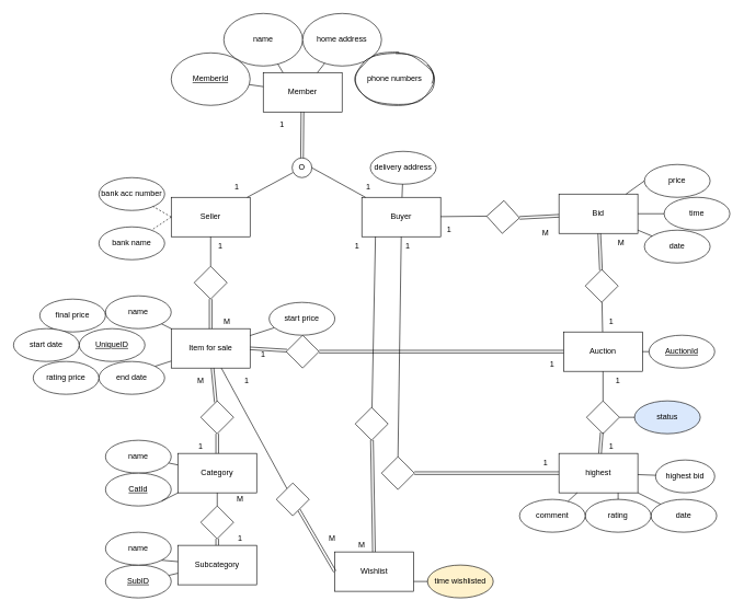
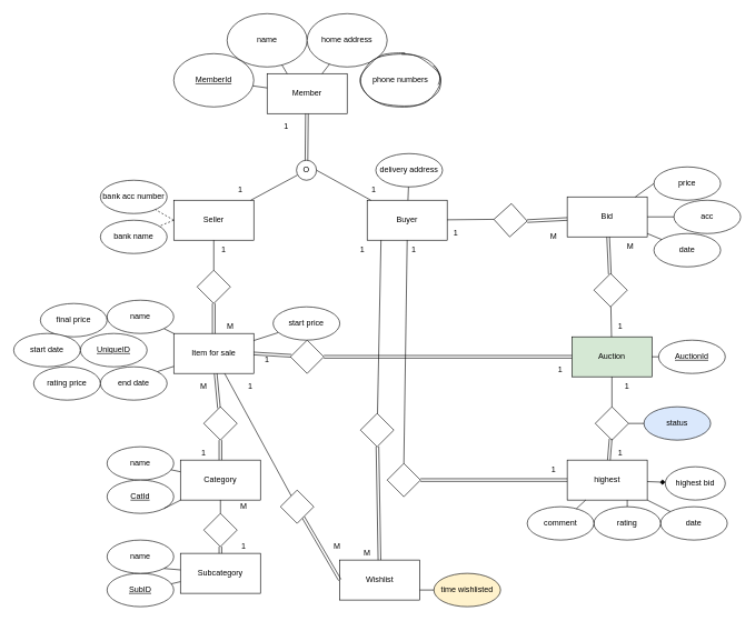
- <mxCell id="31" value="time" style="ellipse;whiteSpace=wrap;html=1;" parent="1" vertex="1"><mxGeometry x="1010" y="300" width="100" height="50" as="geometry" /></mxCell>
+ <mxCell id="31" value="acc" style="ellipse;whiteSpace=wrap;html=1;" parent="1" vertex="1"><mxGeometry x="1010" y="300" width="100" height="50" as="geometry" /></mxCell>
- <mxCell id="15" value="bank name" style="ellipse;whiteSpace=wrap;html=1;" parent="1" vertex="1"><mxGeometry x="150" y="345" width="100" height="50" as="geometry" /></mxCell>
+ <mxCell id="15" value="bank name" style="ellipse;whiteSpace=wrap;html=1;" parent="1" vertex="1"><mxGeometry x="150" y="330" width="100" height="50" as="geometry" /></mxCell>
- <mxCell id="33" value="Auction" style="rounded=0;whiteSpace=wrap;html=1;" parent="1" vertex="1"><mxGeometry x="857" y="505" width="120" height="60" as="geometry" /></mxCell>
+ <mxCell id="33" value="Auction" style="rounded=0;whiteSpace=wrap;html=1;fillColor=#d5e8d4;" parent="1" vertex="1"><mxGeometry x="857" y="505" width="120" height="60" as="geometry" /></mxCell>
- <mxCell id="70" value="" style="endArrow=none;html=1;rounded=0;" parent="1" source="35" target="34" edge="1"><mxGeometry width="50" height="50" relative="1" as="geometry"><mxPoint x="1237" y="570" as="sourcePoint" /><mxPoint x="1259" y="579" as="targetPoint" /></mxGeometry></mxCell>
+ <mxCell id="70" value="" style="endArrow=diamond;html=1;rounded=0;" parent="1" source="35" target="34" edge="1"><mxGeometry width="50" height="50" relative="1" as="geometry"><mxPoint x="1237" y="570" as="sourcePoint" /><mxPoint x="1259" y="579" as="targetPoint" /></mxGeometry></mxCell>
